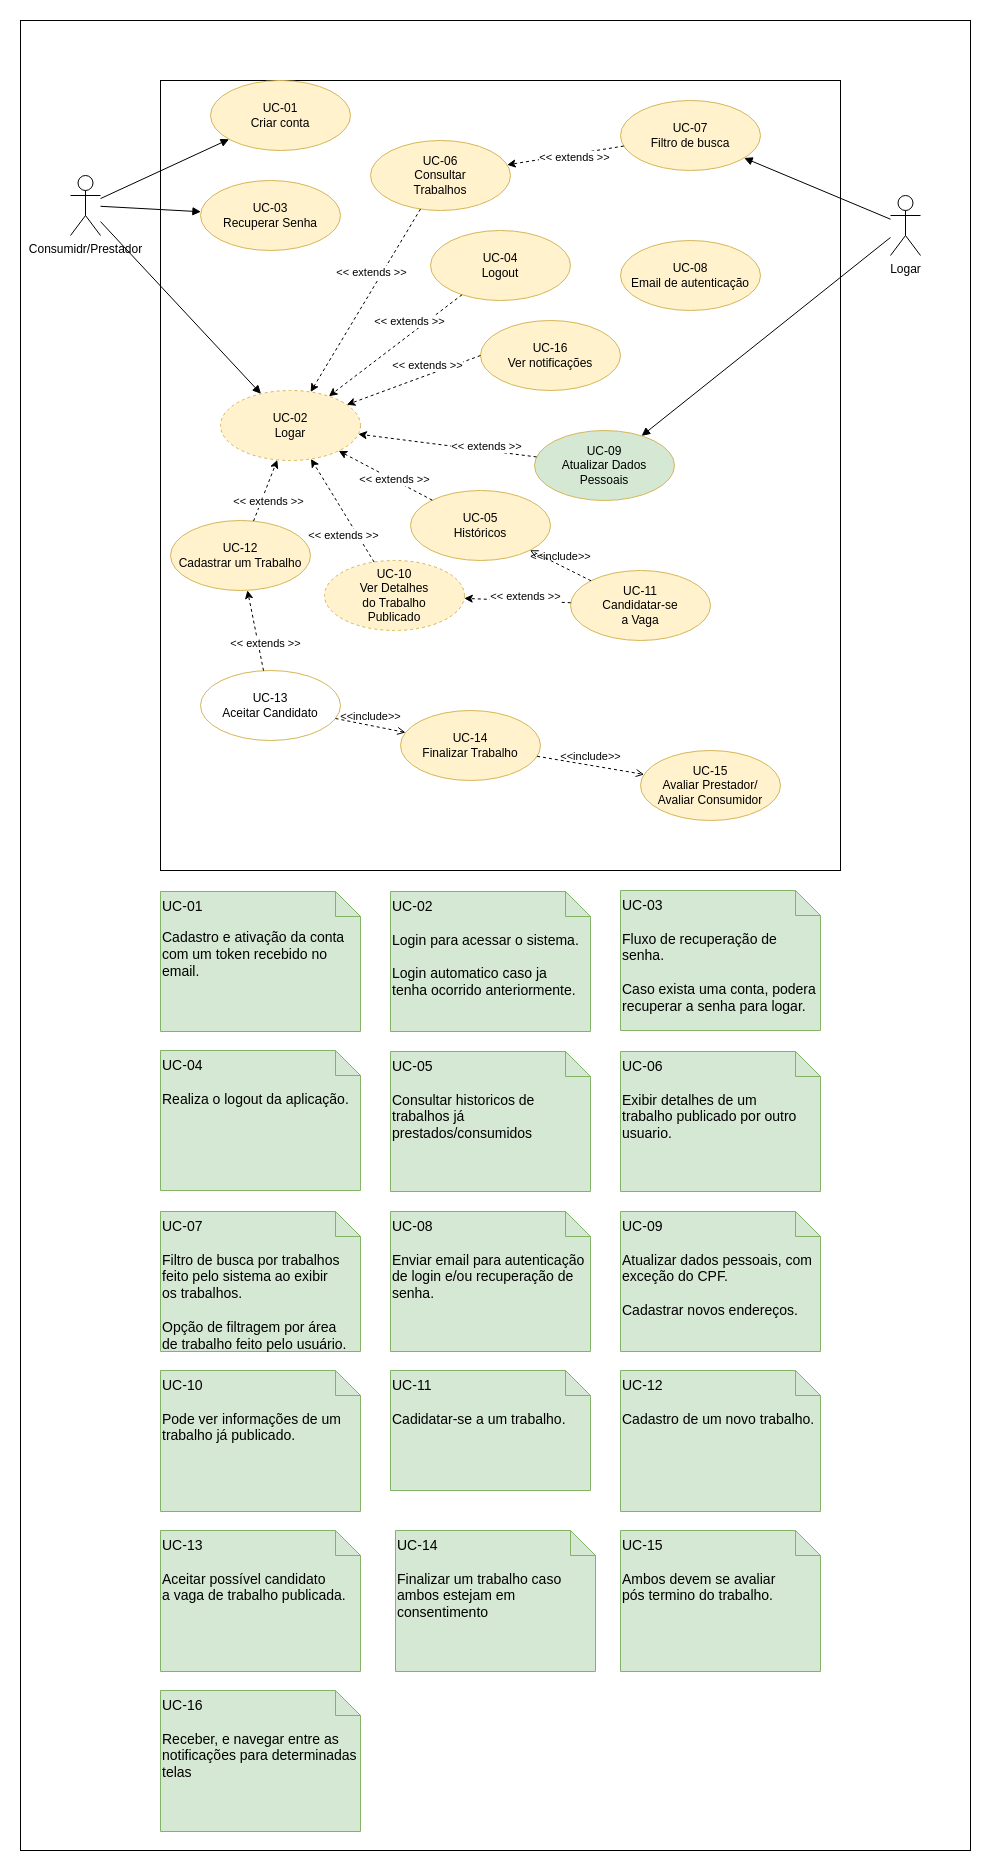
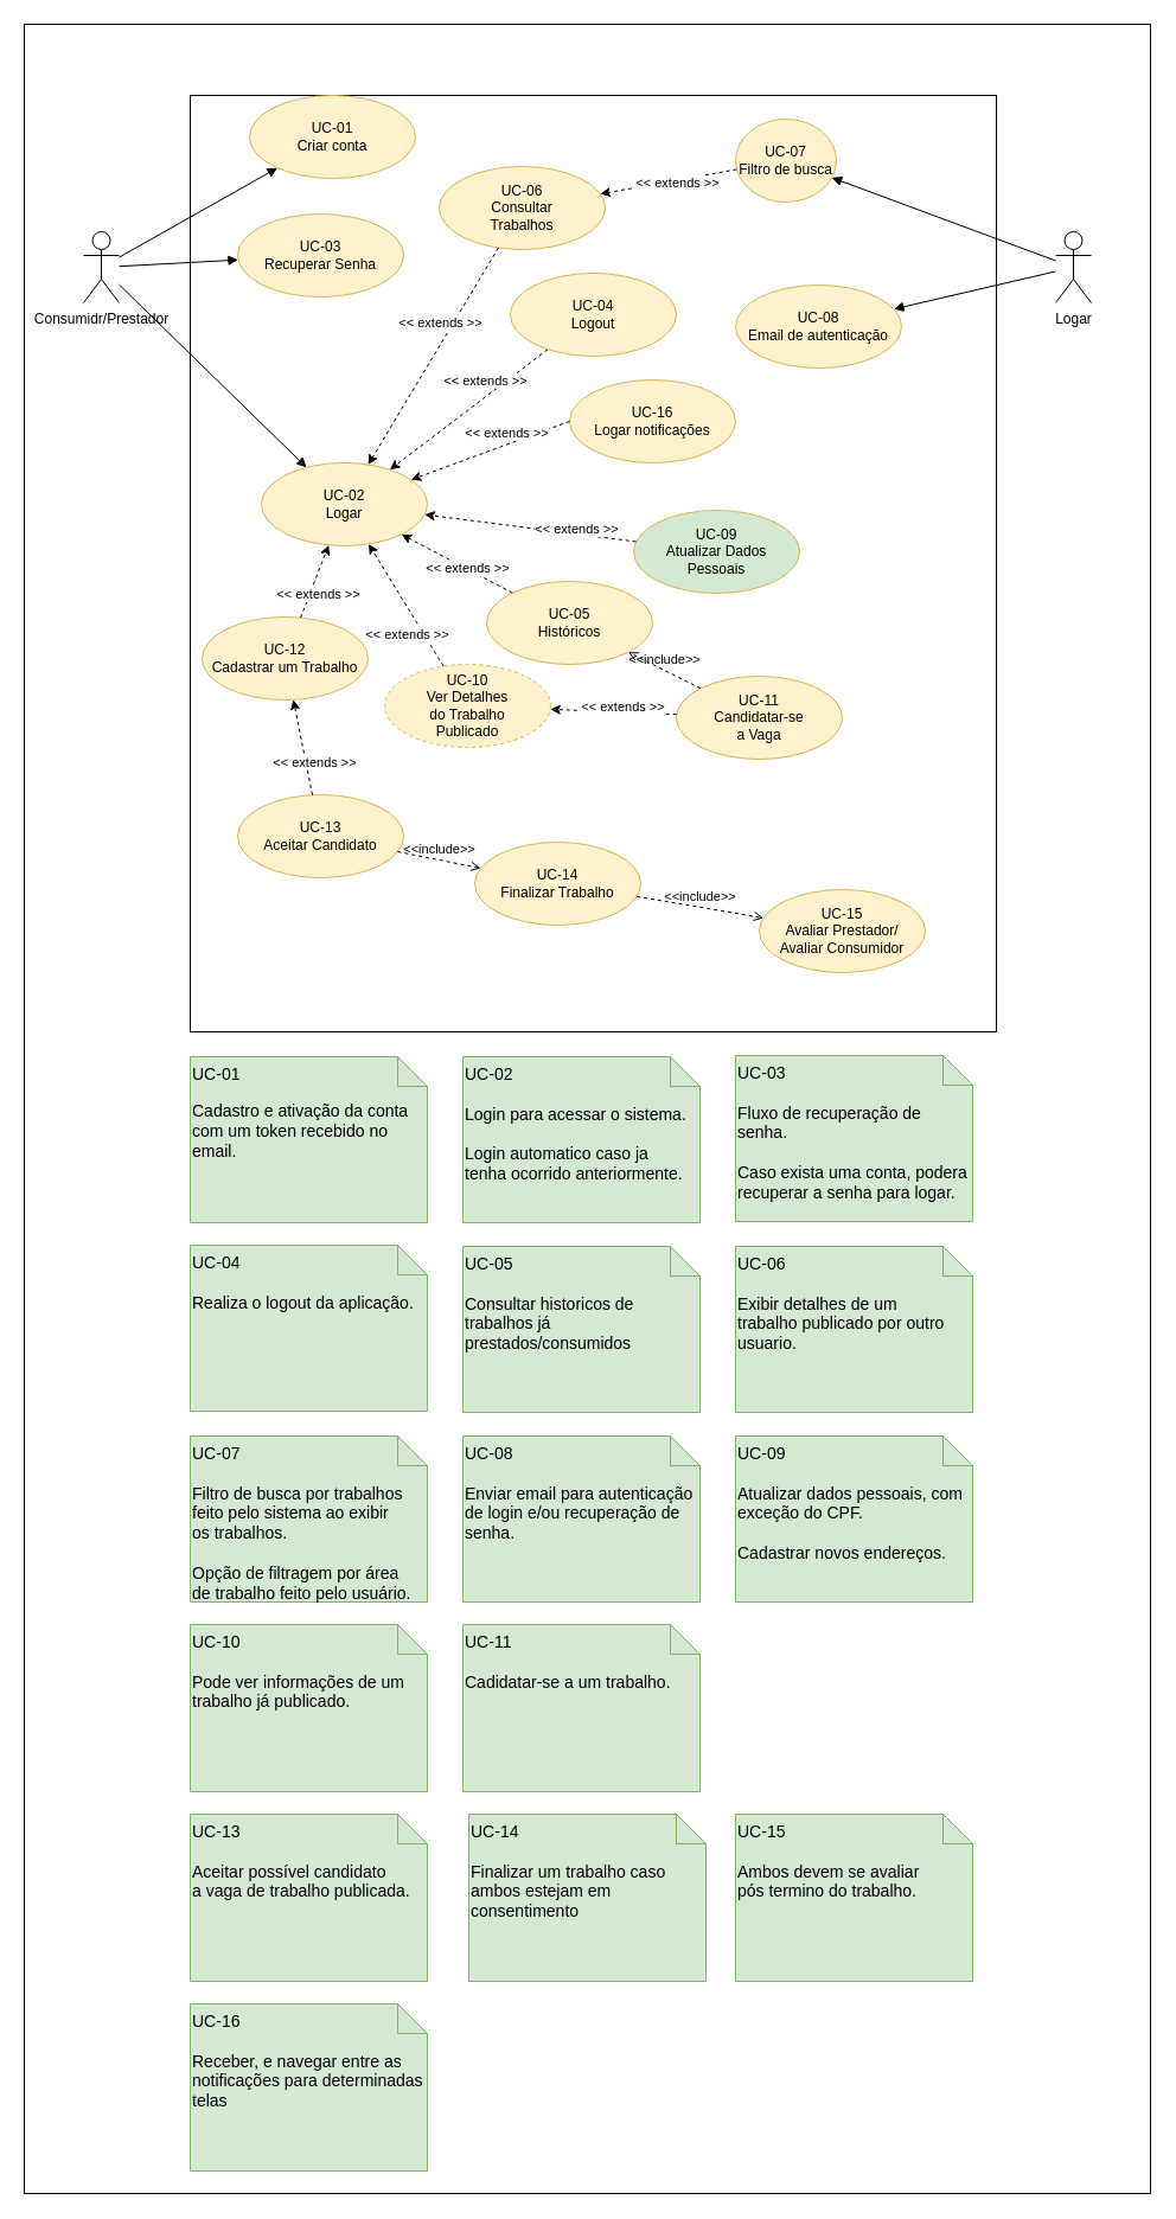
- <mxCell id="15" value="UC-07&lt;br&gt;Filtro de busca" style="ellipse;whiteSpace=wrap;html=1;fillColor=#fff2cc;strokeColor=#d6b656;" parent="1" vertex="1"><mxGeometry x="620" y="100" width="140" height="70" as="geometry" /></mxCell>
+ <mxCell id="15" value="UC-07&lt;br&gt;Filtro de busca" style="ellipse;whiteSpace=wrap;html=1;fillColor=#fff2cc;strokeColor=#d6b656;" parent="1" vertex="1"><mxGeometry x="620" y="100" width="85" height="70" as="geometry" /></mxCell>
- <mxCell id="5" value="Consumidr/Prestador" style="shape=umlActor;verticalLabelPosition=bottom;verticalAlign=top;html=1;outlineConnect=0;" parent="1" vertex="1"><mxGeometry x="70" y="175" width="30" height="60" as="geometry" /></mxCell>
+ <mxCell id="5" value="Consumidr/Prestador" style="shape=umlActor;verticalLabelPosition=bottom;verticalAlign=top;html=1;outlineConnect=0;" parent="1" vertex="1"><mxGeometry x="70" y="195" width="30" height="60" as="geometry" /></mxCell>
- <mxCell id="18" value="" style="html=1;verticalAlign=bottom;endArrow=block;" parent="1" source="13" target="14" edge="1"><mxGeometry width="80" relative="1" as="geometry"><mxPoint x="950" y="390" as="sourcePoint" /><mxPoint x="1000" y="440" as="targetPoint" /></mxGeometry></mxCell>
+ <mxCell id="18" value="" style="html=1;verticalAlign=bottom;endArrow=block;" parent="1" source="13" target="17" edge="1"><mxGeometry width="80" relative="1" as="geometry"><mxPoint x="950" y="390" as="sourcePoint" /><mxPoint x="1000" y="440" as="targetPoint" /></mxGeometry></mxCell>
- <mxCell id="63" value="UC-16&lt;br&gt;Ver notificações" style="ellipse;whiteSpace=wrap;html=1;fillColor=#fff2cc;strokeColor=#d6b656;" vertex="1" parent="1"><mxGeometry x="480" y="320" width="140" height="70" as="geometry" /></mxCell>
+ <mxCell id="63" value="UC-16&lt;br&gt;Logar notificações" style="ellipse;whiteSpace=wrap;html=1;fillColor=#fff2cc;strokeColor=#d6b656;" vertex="1" parent="1"><mxGeometry x="480" y="320" width="140" height="70" as="geometry" /></mxCell>
- <mxCell id="8" value="UC-02&lt;br&gt;Logar" style="ellipse;whiteSpace=wrap;html=1;fillColor=#fff2cc;strokeColor=#d6b656;dashed=1;" parent="1" vertex="1"><mxGeometry x="220" y="390" width="140" height="70" as="geometry" /></mxCell>
+ <mxCell id="8" value="UC-02&lt;br&gt;Logar" style="ellipse;whiteSpace=wrap;html=1;fillColor=#fff2cc;strokeColor=#d6b656;" parent="1" vertex="1"><mxGeometry x="220" y="390" width="140" height="70" as="geometry" /></mxCell>
- <mxCell id="25" value="UC-13&lt;br&gt;Aceitar Candidato" style="ellipse;whiteSpace=wrap;html=1;fillColor=#ffffff;strokeColor=#d6b656;" parent="1" vertex="1"><mxGeometry x="200" y="670" width="140" height="70" as="geometry" /></mxCell>
+ <mxCell id="25" value="UC-13&lt;br&gt;Aceitar Candidato" style="ellipse;whiteSpace=wrap;html=1;fillColor=#fff2cc;strokeColor=#d6b656;" parent="1" vertex="1"><mxGeometry x="200" y="670" width="140" height="70" as="geometry" /></mxCell>
- <mxCell id="54" value="&lt;font style=&quot;font-size: 14px&quot;&gt;UC-11&lt;br&gt;&lt;br&gt;Cadidatar-se a um trabalho.&lt;br&gt;&lt;/font&gt;" style="shape=note2;size=25;childLayout=stackLayout;horizontalStack=0;resizeParent=1;resizeParentMax=0;resizeLast=0;collapsible=0;marginBottom=0;html=1;container=1;rounded=0;glass=0;align=left;verticalAlign=top;fillColor=#d5e8d4;strokeColor=#82b366;" parent="1" vertex="1"><mxGeometry x="390" y="1370" width="200" height="120" as="geometry" /></mxCell>
+ <mxCell id="54" value="&lt;font style=&quot;font-size: 14px&quot;&gt;UC-11&lt;br&gt;&lt;br&gt;Cadidatar-se a um trabalho.&lt;br&gt;&lt;/font&gt;" style="shape=note2;size=25;childLayout=stackLayout;horizontalStack=0;resizeParent=1;resizeParentMax=0;resizeLast=0;collapsible=0;marginBottom=0;html=1;container=1;rounded=0;glass=0;align=left;verticalAlign=top;fillColor=#d5e8d4;strokeColor=#82b366;" parent="1" vertex="1"><mxGeometry x="390" y="1370" width="200" height="141" as="geometry" /></mxCell>
- <mxCell id="57" value="&lt;font style=&quot;font-size: 14px&quot;&gt;UC-12&lt;br&gt;&lt;br&gt;Cadastro de um novo trabalho.&lt;br&gt;&lt;/font&gt;" style="shape=note2;size=25;childLayout=stackLayout;horizontalStack=0;resizeParent=1;resizeParentMax=0;resizeLast=0;collapsible=0;marginBottom=0;html=1;container=1;rounded=0;glass=0;align=left;verticalAlign=top;fillColor=#d5e8d4;strokeColor=#82b366;" parent="1" vertex="1"><mxGeometry x="620" y="1370" width="200" height="141" as="geometry" /></mxCell>
